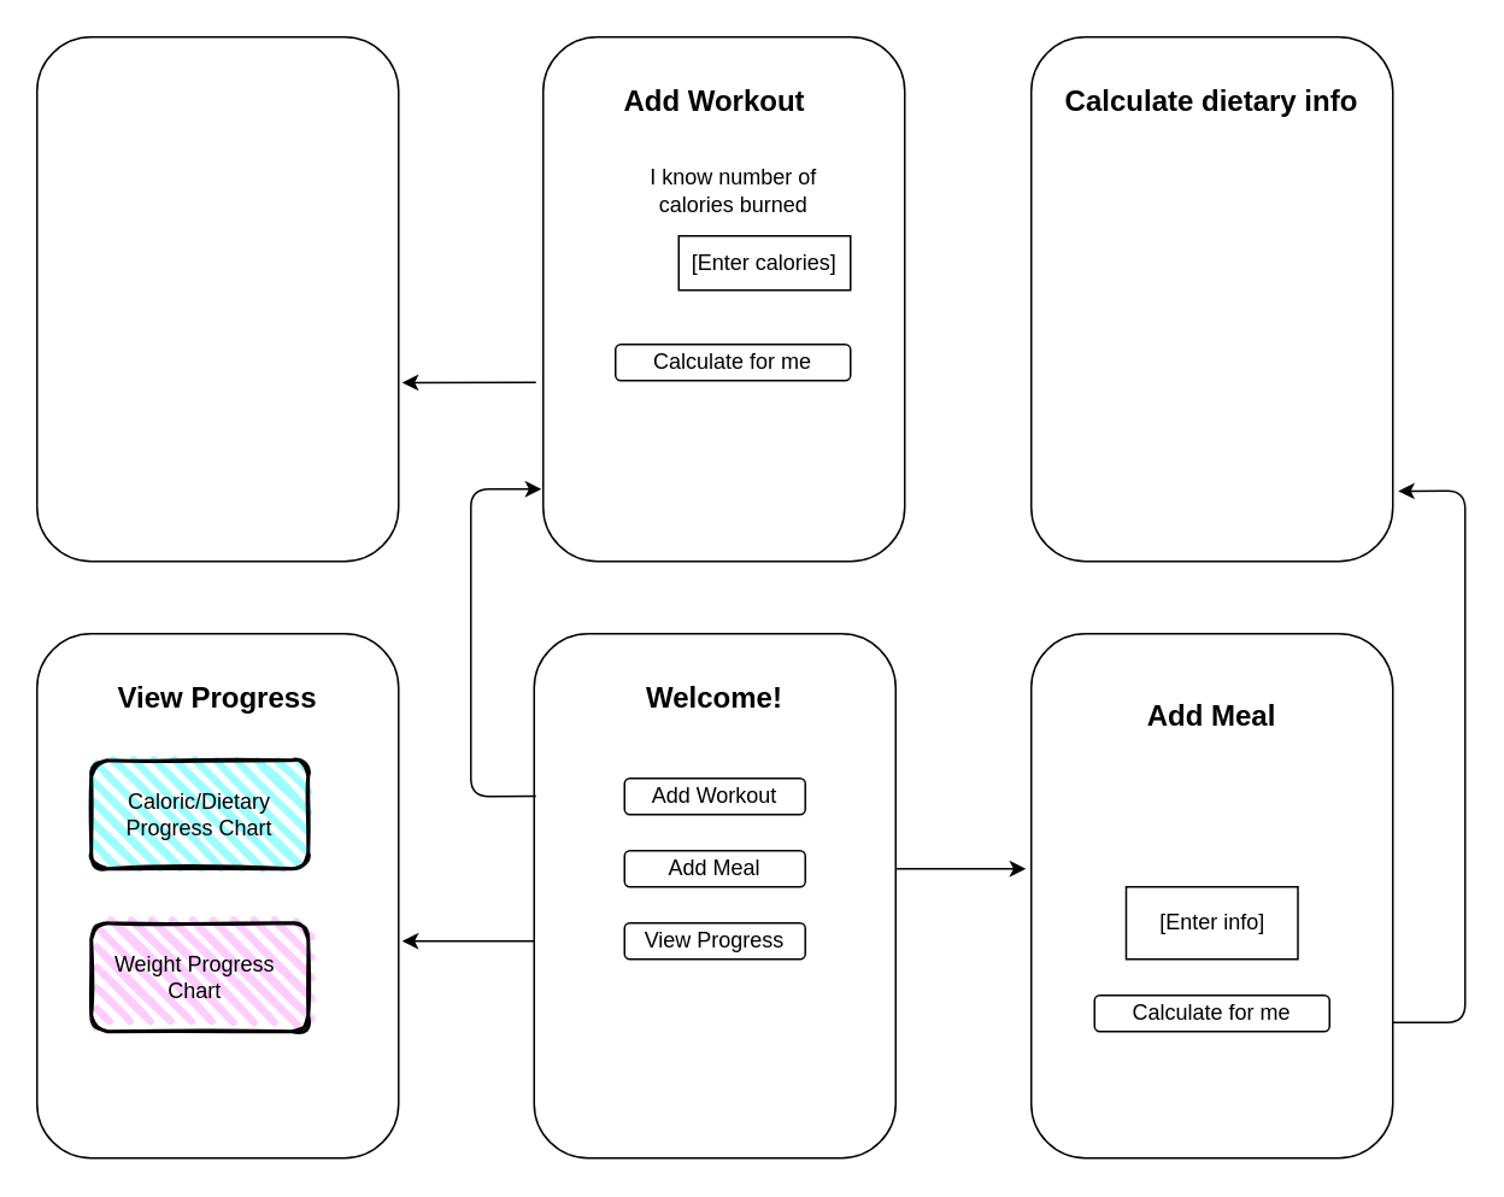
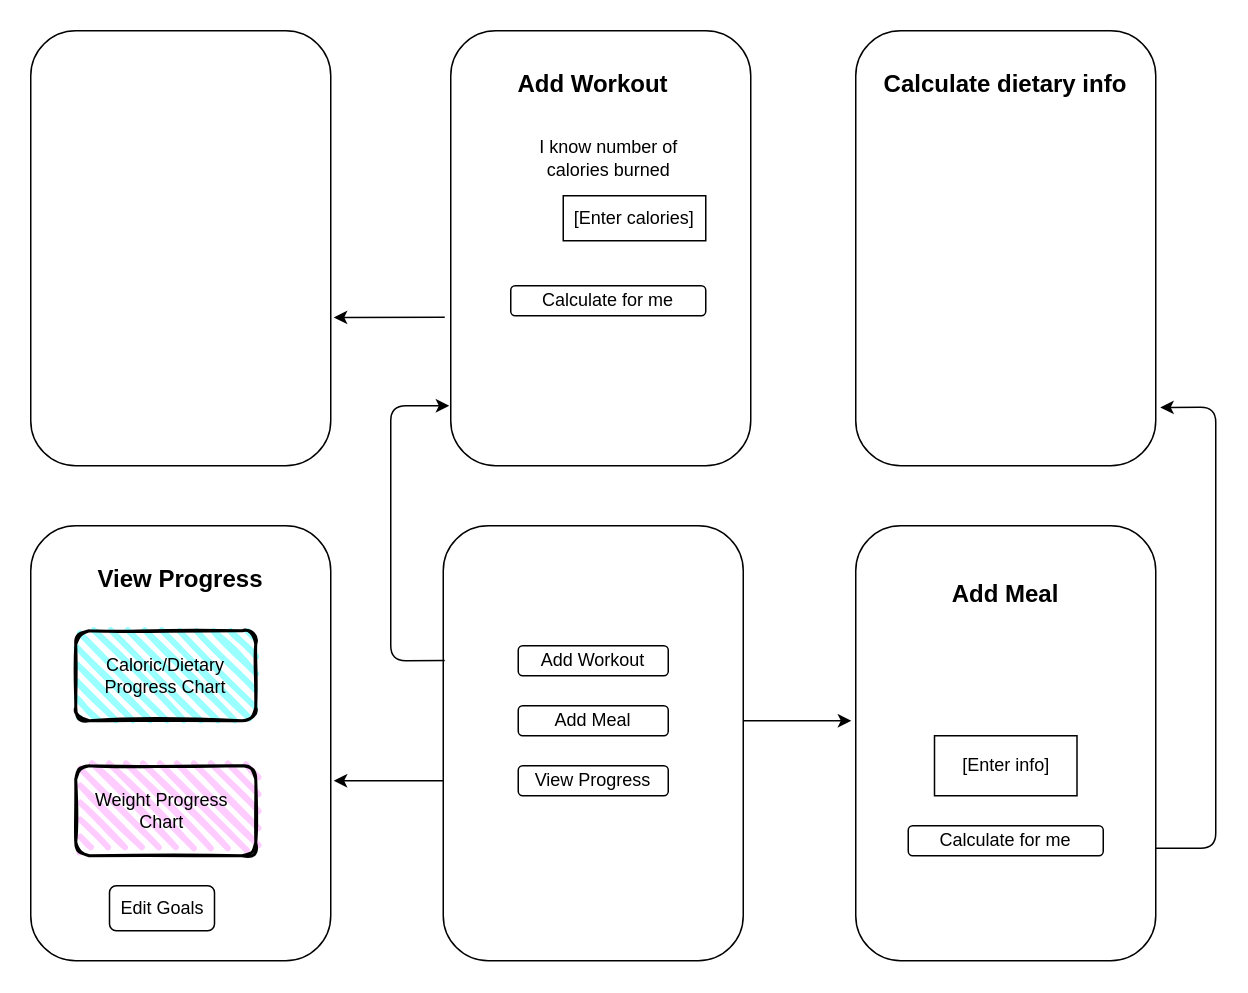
- <mxCell id="3" value="&lt;font style=&quot;font-size: 16px&quot;&gt;&lt;b&gt;Welcome!&lt;/b&gt;&lt;/font&gt;" style="text;html=1;strokeColor=none;fillColor=none;align=center;verticalAlign=middle;whiteSpace=wrap;rounded=0;" parent="1" vertex="1"><mxGeometry x="350" y="360" width="90" height="50" as="geometry" /></mxCell>
+ <mxCell id="23" value="Edit Goals" style="rounded=1;whiteSpace=wrap;html=1;" parent="1" vertex="1"><mxGeometry x="72.5" y="590" width="70" height="30" as="geometry" /></mxCell>
